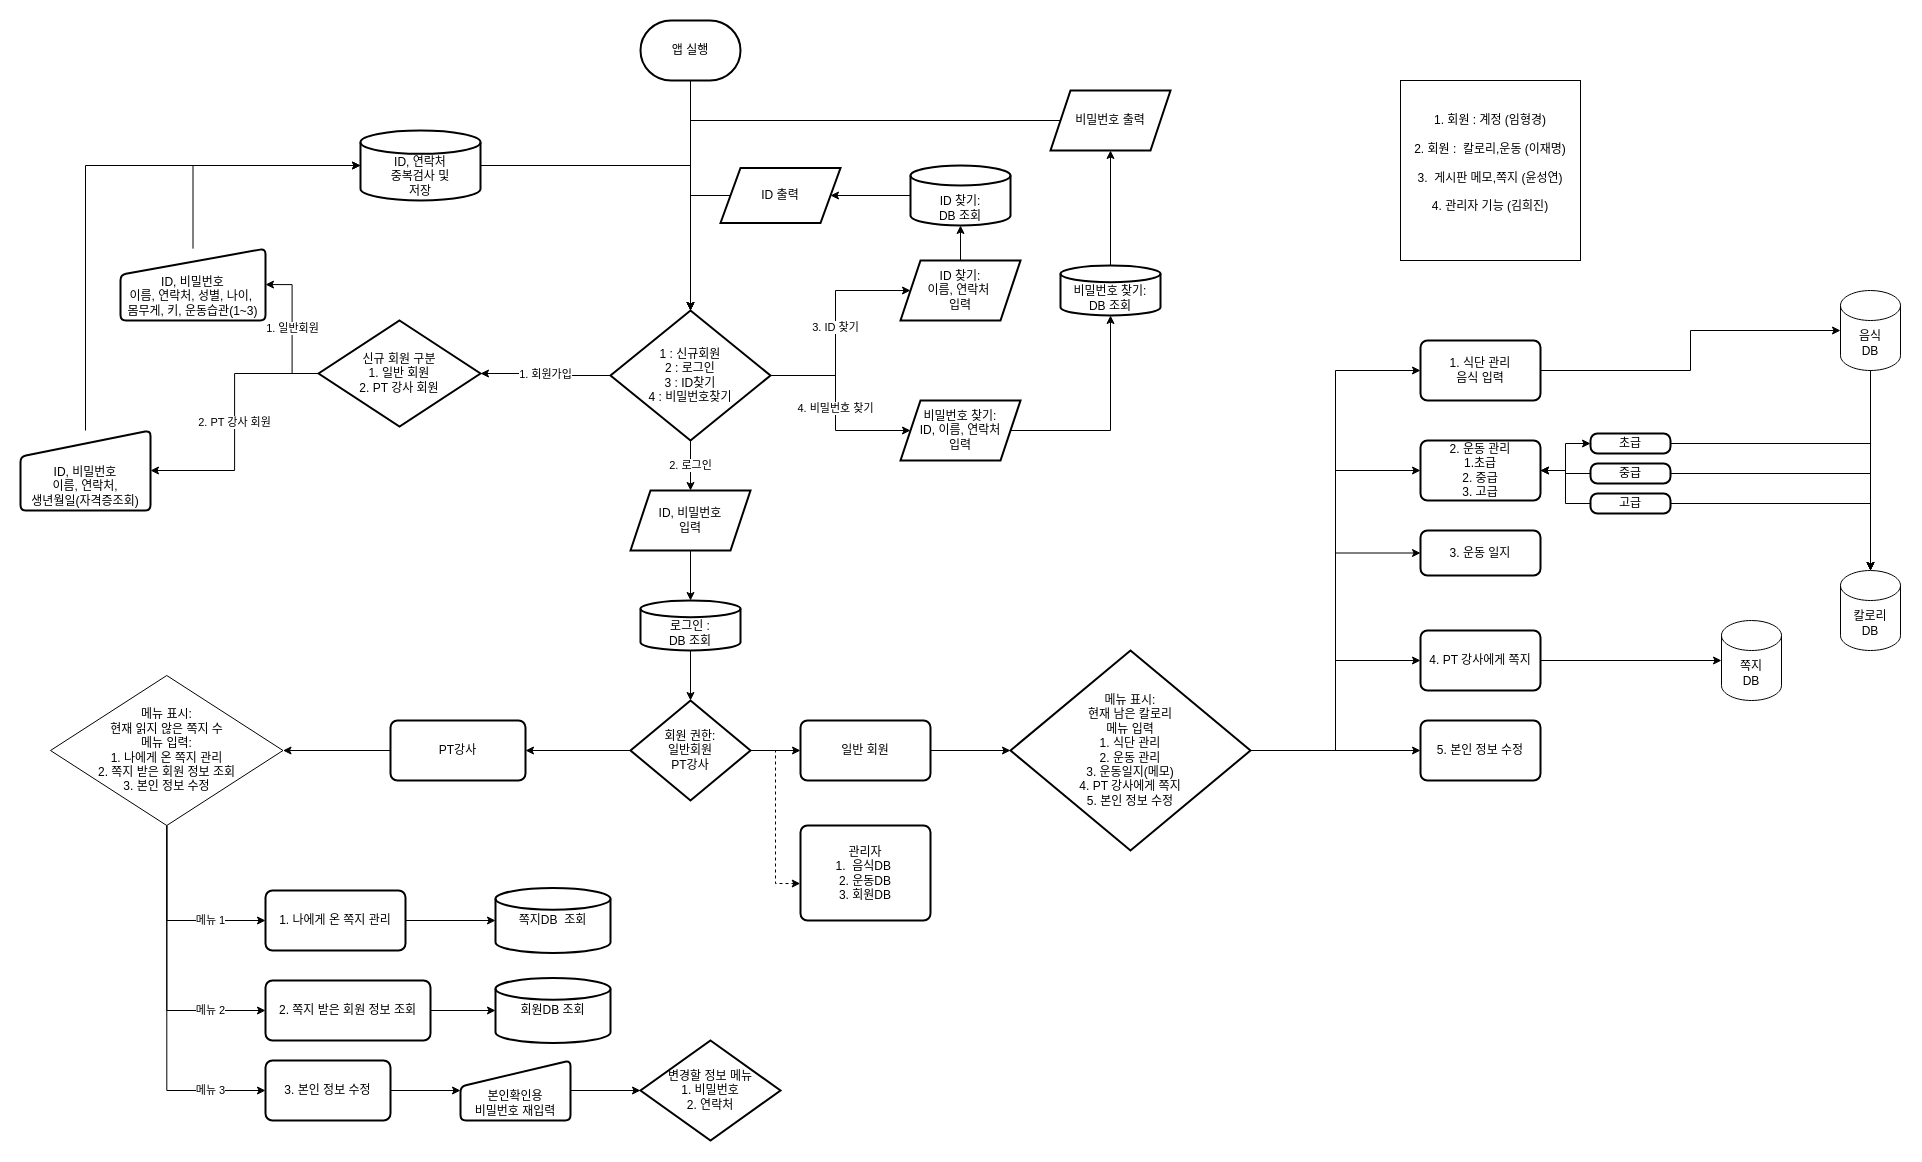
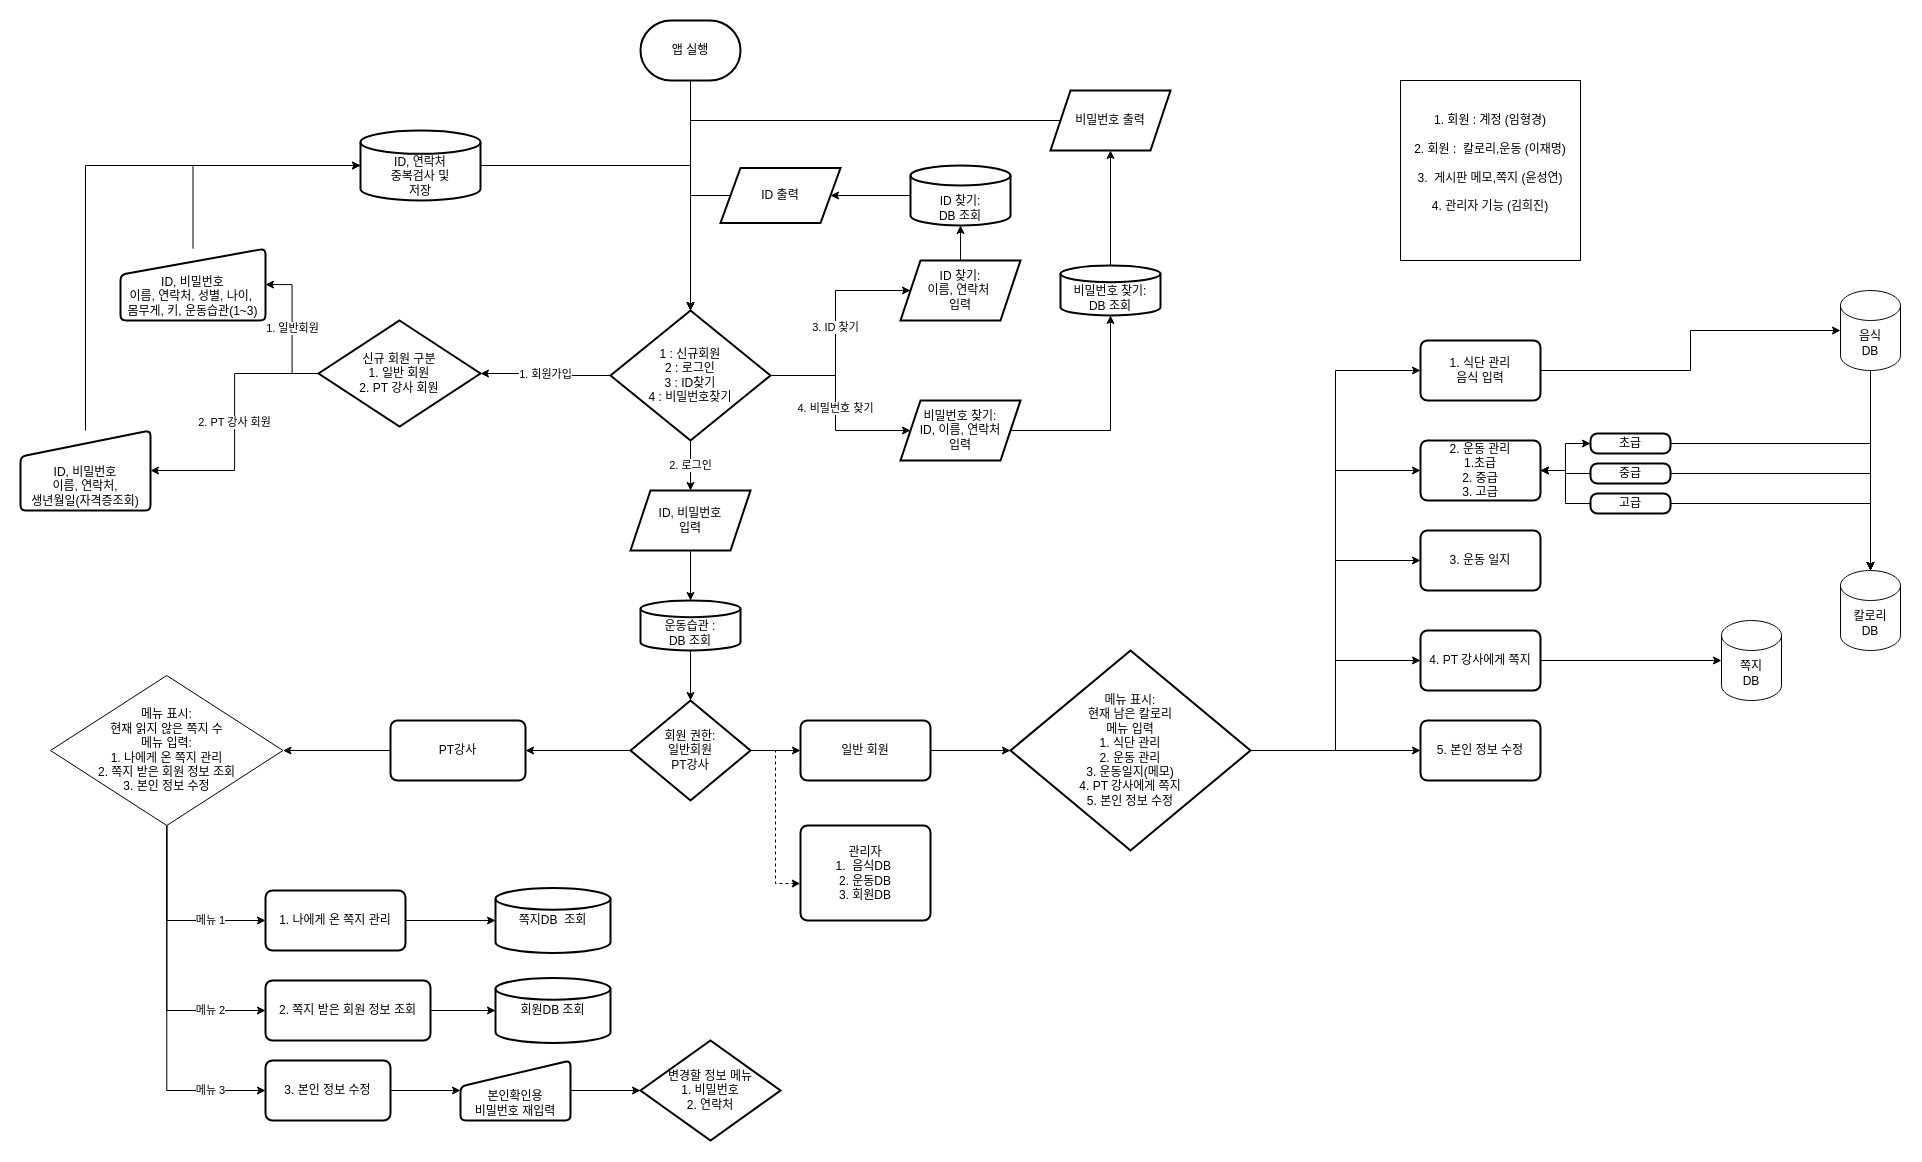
- <mxCell id="54" value="3. 운동 일지" style="rounded=1;whiteSpace=wrap;html=1;absoluteArcSize=1;arcSize=14;strokeWidth=2;" parent="1" vertex="1"><mxGeometry x="1420" y="530" width="120" height="45" as="geometry" /></mxCell>
+ <mxCell id="54" value="3. 운동 일지" style="rounded=1;whiteSpace=wrap;html=1;absoluteArcSize=1;arcSize=14;strokeWidth=2;" parent="1" vertex="1"><mxGeometry x="1420" y="530" width="120" height="60" as="geometry" /></mxCell>
- <mxCell id="29" value="로그인 :&lt;div&gt;DB 조회&lt;/div&gt;" style="rounded=1;whiteSpace=wrap;html=1;absoluteArcSize=1;arcSize=14;strokeWidth=2;shape=mxgraph.flowchart.database;verticalAlign=bottom;" parent="1" vertex="1"><mxGeometry x="640" y="600" width="100" height="50" as="geometry" /></mxCell>
+ <mxCell id="29" value="운동습관 :&lt;div&gt;DB 조회&lt;/div&gt;" style="rounded=1;whiteSpace=wrap;html=1;absoluteArcSize=1;arcSize=14;strokeWidth=2;shape=mxgraph.flowchart.database;verticalAlign=bottom;" parent="1" vertex="1"><mxGeometry x="640" y="600" width="100" height="50" as="geometry" /></mxCell>
